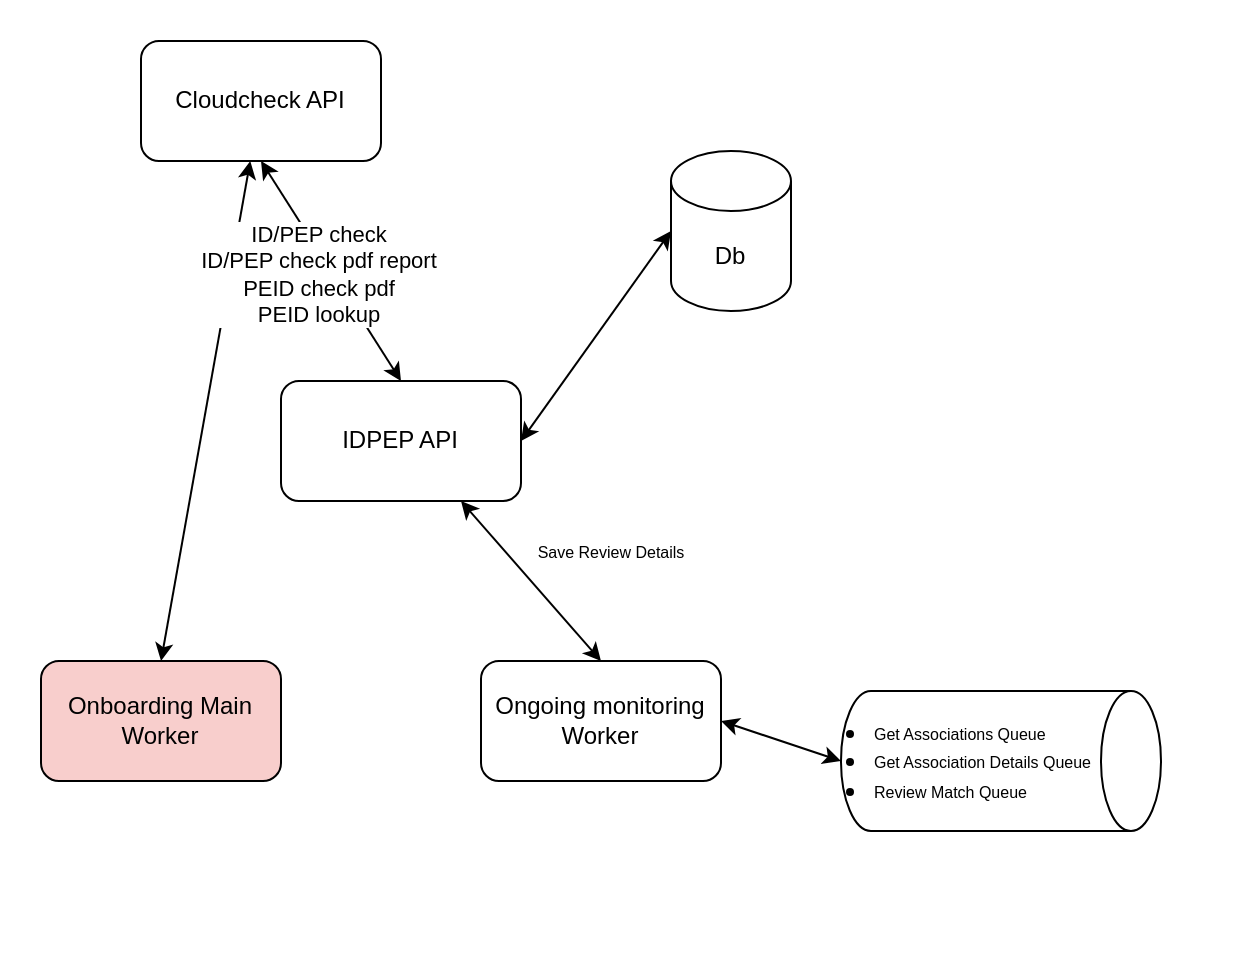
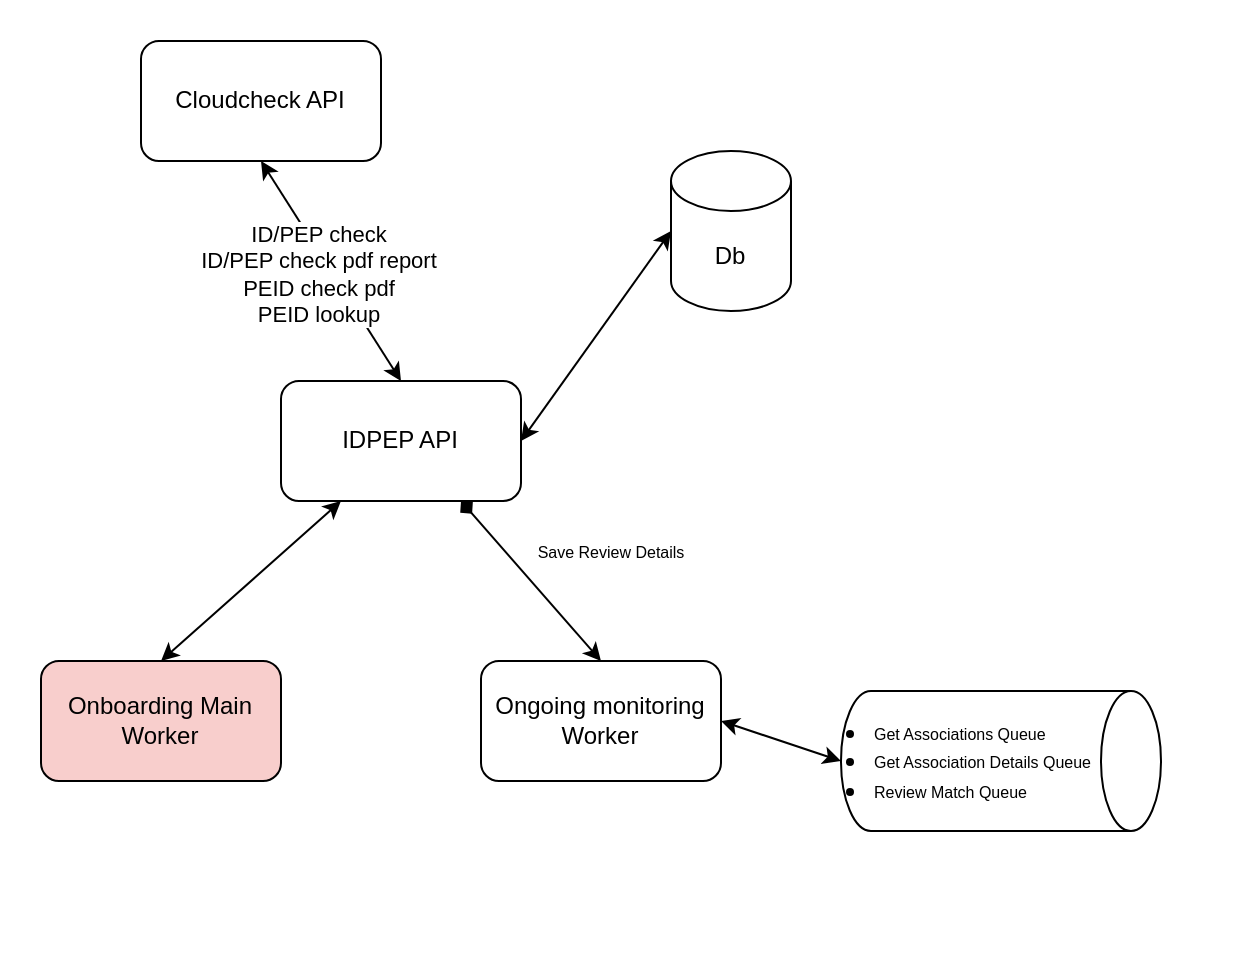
- <mxCell id="5" value="" style="endArrow=classic;startArrow=classic;html=1;rounded=0;exitX=0.5;exitY=0;exitDx=0;exitDy=0;" parent="1" source="4" target="2" edge="1"><mxGeometry width="50" height="50" relative="1" as="geometry"><mxPoint x="300" y="320" as="sourcePoint" /><mxPoint x="350" y="270" as="targetPoint" /></mxGeometry></mxCell>
+ <mxCell id="5" value="" style="endArrow=classic;startArrow=classic;html=1;rounded=0;exitX=0.5;exitY=0;exitDx=0;exitDy=0;entryX=0.25;entryY=1;entryDx=0;entryDy=0;" parent="1" source="4" target="3" edge="1"><mxGeometry width="50" height="50" relative="1" as="geometry"><mxPoint x="300" y="320" as="sourcePoint" /><mxPoint x="350" y="270" as="targetPoint" /></mxGeometry></mxCell>
- <mxCell id="13" value="" style="endArrow=classic;startArrow=classic;html=1;rounded=0;exitX=0.5;exitY=0;exitDx=0;exitDy=0;entryX=0.75;entryY=1;entryDx=0;entryDy=0;" parent="1" source="10" target="3" edge="1"><mxGeometry width="50" height="50" relative="1" as="geometry"><mxPoint x="400" y="160" as="sourcePoint" /><mxPoint x="450" y="110" as="targetPoint" /></mxGeometry></mxCell>
+ <mxCell id="13" value="" style="endArrow=diamond;startArrow=classic;html=1;rounded=0;exitX=0.5;exitY=0;exitDx=0;exitDy=0;entryX=0.75;entryY=1;entryDx=0;entryDy=0;" parent="1" source="10" target="3" edge="1"><mxGeometry width="50" height="50" relative="1" as="geometry"><mxPoint x="400" y="160" as="sourcePoint" /><mxPoint x="450" y="110" as="targetPoint" /></mxGeometry></mxCell>
